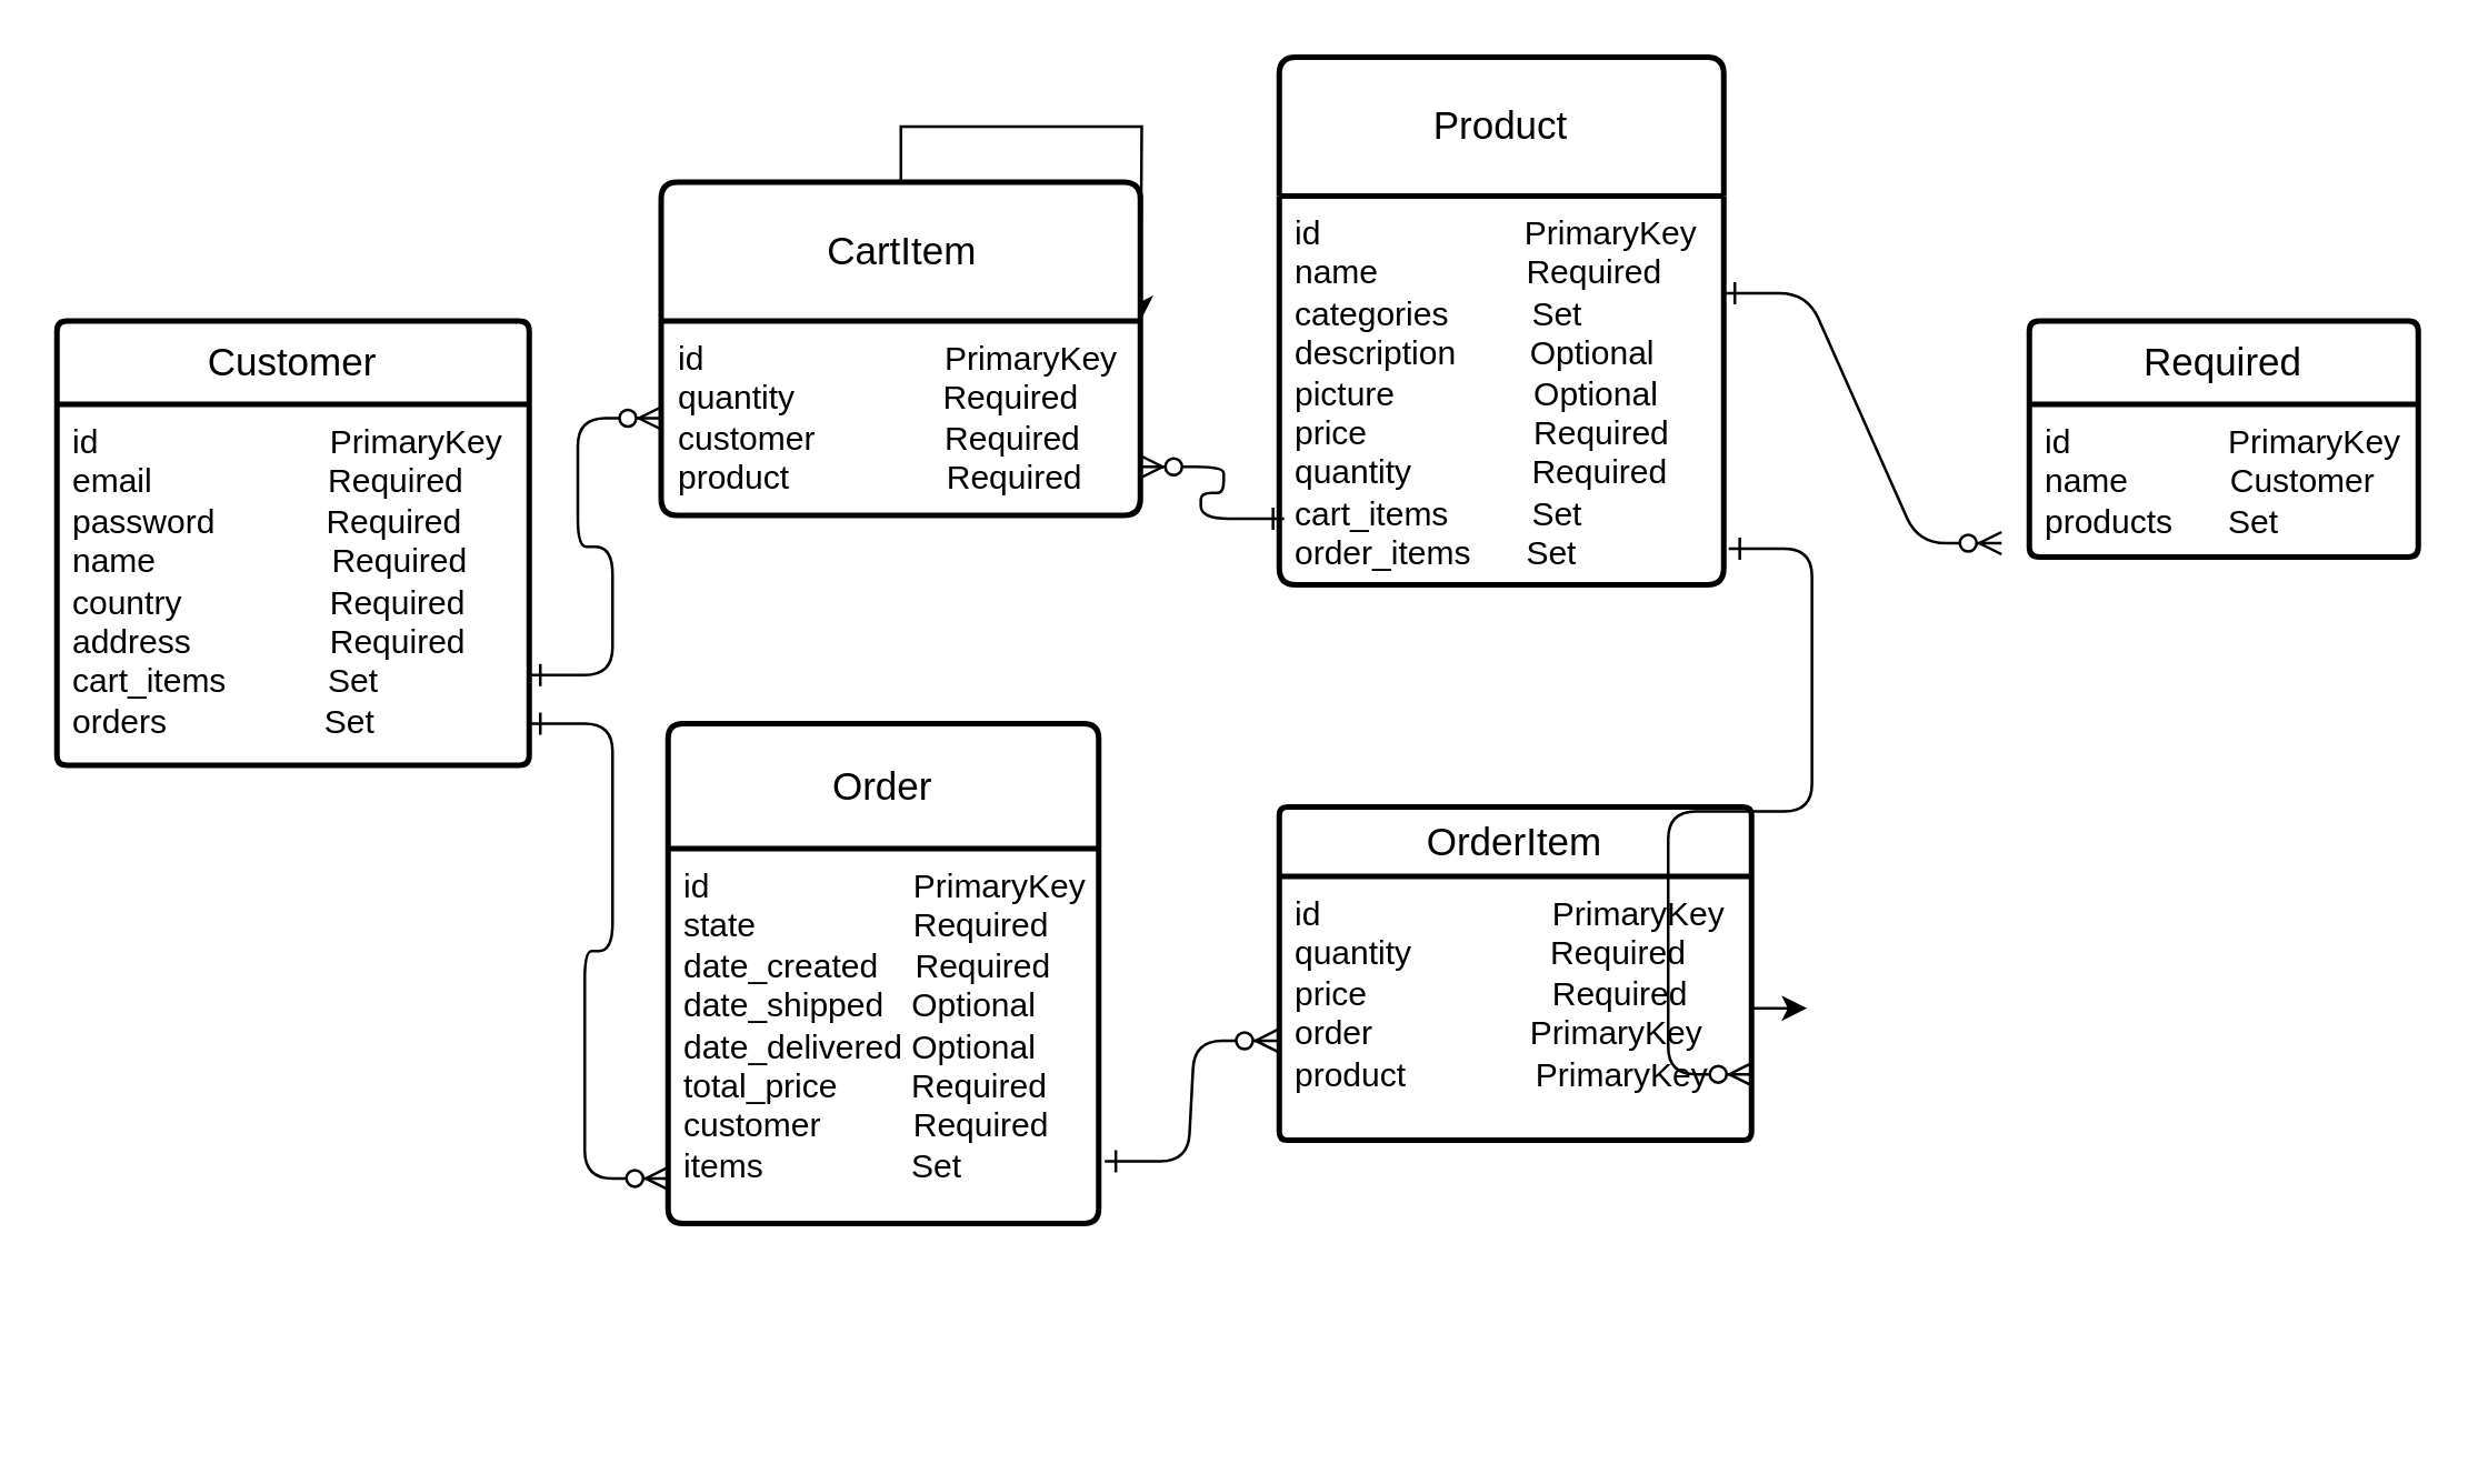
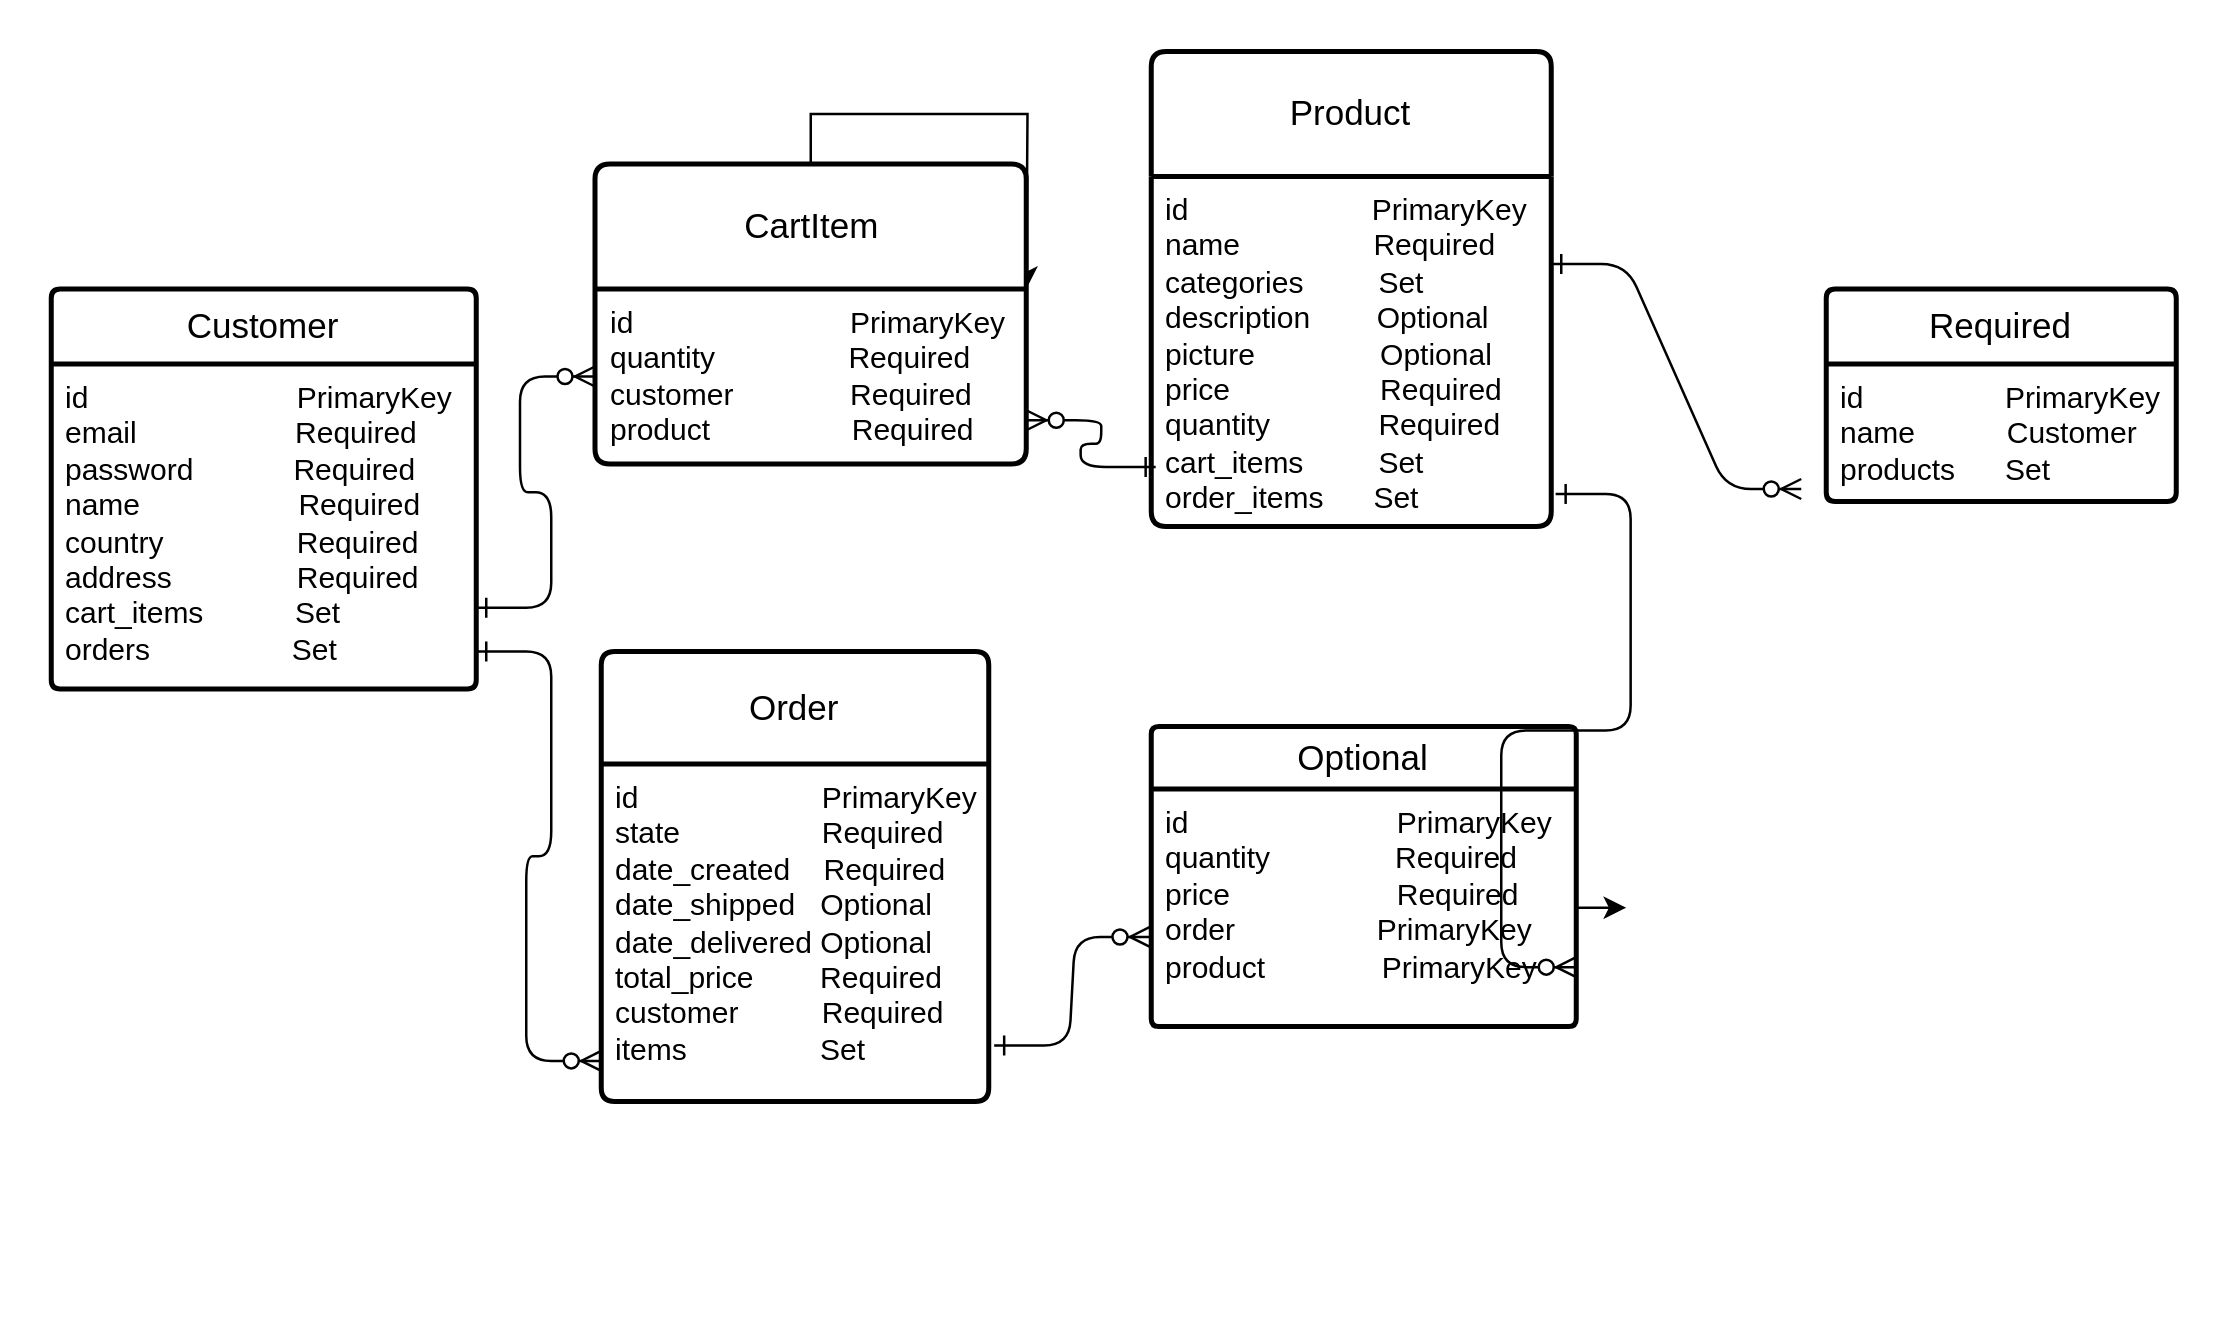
- <mxCell id="9" value="OrderItem" style="swimlane;childLayout=stackLayout;horizontal=1;startSize=25;horizontalStack=0;rounded=1;fontSize=14;fontStyle=0;strokeWidth=2;resizeParent=0;resizeLast=1;shadow=0;dashed=0;align=center;arcSize=4;whiteSpace=wrap;html=1;" parent="1" vertex="1"><mxGeometry x="460" y="290" width="170" height="120" as="geometry" /></mxCell>
+ <mxCell id="9" value="Optional" style="swimlane;childLayout=stackLayout;horizontal=1;startSize=25;horizontalStack=0;rounded=1;fontSize=14;fontStyle=0;strokeWidth=2;resizeParent=0;resizeLast=1;shadow=0;dashed=0;align=center;arcSize=4;whiteSpace=wrap;html=1;" parent="1" vertex="1"><mxGeometry x="460" y="290" width="170" height="120" as="geometry" /></mxCell>
